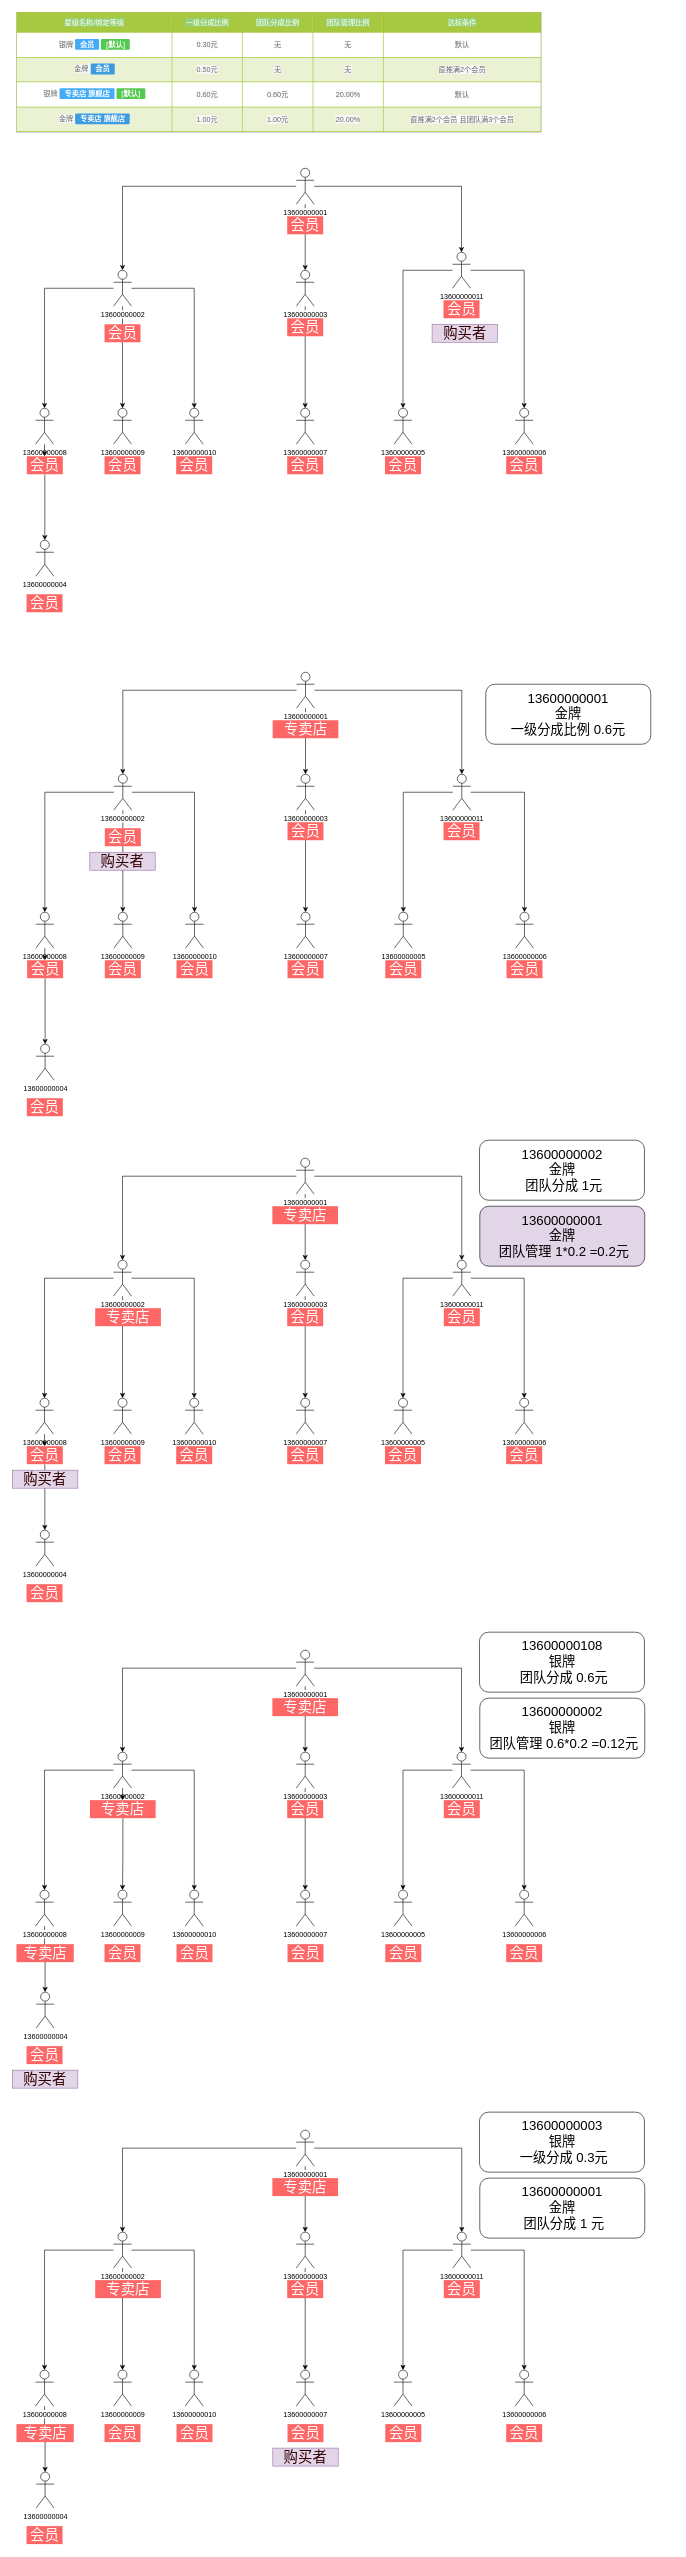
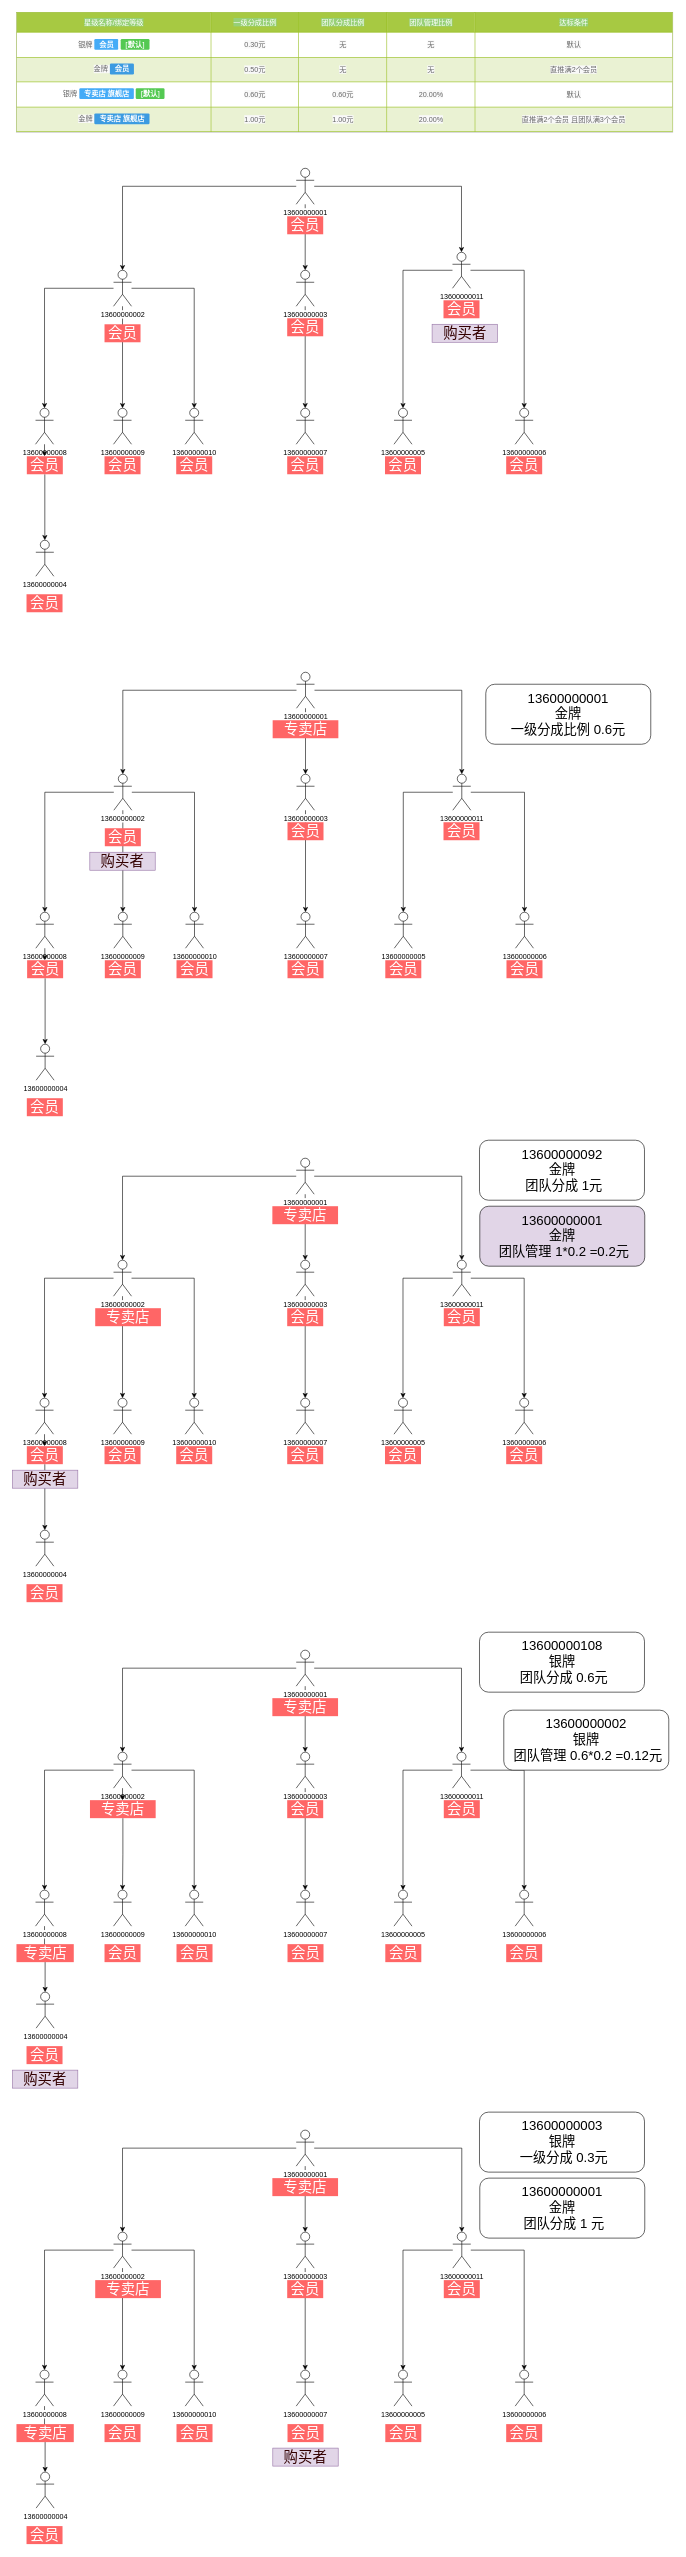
- <mxCell id="178" value="&lt;table border=&quot;1&quot; width=&quot;100%&quot; cellpadding=&quot;4&quot; style=&quot;width: 100% ; height: 100% ; border-collapse: collapse&quot;&gt;&lt;tbody&gt;&lt;tr style=&quot;background-color: #a7c942 ; color: #ffffff ; border: 1px solid #98bf21&quot;&gt;&lt;th&gt;&lt;span style=&quot;background-color: rgb(151 , 208 , 119)&quot;&gt;&lt;span style=&quot;font-weight: 400 ; white-space: normal&quot;&gt;星级名称/绑定等级&lt;/span&gt;&lt;br&gt;&lt;/span&gt;&lt;/th&gt;&lt;th&gt;&lt;span style=&quot;background-color: rgb(151 , 208 , 119)&quot;&gt;&lt;span style=&quot;font-weight: 400 ; white-space: normal&quot;&gt;一级分成比例&lt;/span&gt;&lt;br&gt;&lt;/span&gt;&lt;/th&gt;&lt;th&gt;&lt;span style=&quot;background-color: rgb(151 , 208 , 119)&quot;&gt;&lt;span style=&quot;font-weight: 400 ; white-space: normal&quot;&gt;团队分成比例&lt;/span&gt;&lt;br&gt;&lt;/span&gt;&lt;/th&gt;&lt;td&gt;&lt;span style=&quot;background-color: rgb(151 , 208 , 119)&quot;&gt;&lt;span style=&quot;white-space: normal&quot;&gt;团队管理比例&lt;/span&gt;&lt;br&gt;&lt;/span&gt;&lt;/td&gt;&lt;td&gt;&lt;span style=&quot;background-color: rgb(151 , 208 , 119)&quot;&gt;&lt;span style=&quot;white-space: normal&quot;&gt;达标条件&lt;/span&gt;&lt;br&gt;&lt;/span&gt;&lt;/td&gt;&lt;/tr&gt;&lt;tr style=&quot;border: 1px solid #98bf21&quot;&gt;&lt;td&gt;&lt;span style=&quot;color: rgb(102 , 102 , 102) ; background-color: rgb(249 , 249 , 249)&quot;&gt;银牌&amp;nbsp;&lt;/span&gt;&lt;span class=&quot;label label-primary&quot; style=&quot;box-sizing: border-box; list-style: none; display: inline-block; padding: 3px 8px; font-weight: 600; line-height: 1; color: rgb(255, 255, 255); vertical-align: baseline; border-radius: 2px; font-family: &amp;quot;open sans&amp;quot;; text-shadow: none; margin-bottom: 2px; background: rgb(68, 171, 247);&quot;&gt;会员&lt;/span&gt;&lt;span style=&quot;color: rgb(102 , 102 , 102) ; background-color: rgb(249 , 249 , 249)&quot;&gt;&amp;nbsp;&lt;/span&gt;&lt;span class=&quot;label label-success&quot; style=&quot;box-sizing: border-box; list-style: none; display: inline-block; padding: 3px 8px; font-weight: 600; line-height: 1; color: rgb(255, 255, 255); vertical-align: baseline; border-radius: 2px; font-family: &amp;quot;open sans&amp;quot;; text-shadow: none; margin-bottom: 2px; background: rgb(84, 201, 82);&quot;&gt;[默认]&lt;/span&gt;&lt;/td&gt;&lt;td&gt;&lt;span style=&quot;color: rgb(102 , 102 , 102) ; background-color: rgb(249 , 249 , 249)&quot;&gt;0.30元&lt;/span&gt;&lt;br&gt;&lt;/td&gt;&lt;td&gt;&lt;span style=&quot;color: rgb(102 , 102 , 102) ; background-color: rgb(249 , 249 , 249)&quot;&gt;无&lt;/span&gt;&lt;/td&gt;&lt;td&gt;&lt;span style=&quot;color: rgb(102 , 102 , 102) ; background-color: rgb(249 , 249 , 249)&quot;&gt;无&lt;/span&gt;&lt;br&gt;&lt;/td&gt;&lt;td&gt;&lt;span style=&quot;color: rgb(102 , 102 , 102) ; background-color: rgb(249 , 249 , 249)&quot;&gt;默认&lt;/span&gt;&lt;br&gt;&lt;/td&gt;&lt;/tr&gt;&lt;tr style=&quot;background-color: #eaf2d3 ; border: 1px solid #98bf21&quot;&gt;&lt;td&gt;&lt;span style=&quot;color: rgb(102 , 102 , 102) ; background-color: rgb(249 , 249 , 249)&quot;&gt;金牌&amp;nbsp;&lt;/span&gt;&lt;span class=&quot;label label-primary&quot; style=&quot;box-sizing: border-box; list-style: none; display: inline-block; padding: 3px 8px; font-weight: 600; line-height: 1; color: rgb(255, 255, 255); vertical-align: baseline; border-radius: 2px; font-family: &amp;quot;open sans&amp;quot;; text-shadow: none; margin-bottom: 2px; background: rgb(60, 155, 225);&quot;&gt;会员&lt;/span&gt;&lt;/td&gt;&lt;td&gt;&lt;span style=&quot;color: rgb(102 , 102 , 102) ; background-color: rgb(249 , 249 , 249)&quot;&gt;0.50元&lt;/span&gt;&lt;br&gt;&lt;/td&gt;&lt;td&gt;&lt;span style=&quot;color: rgb(102 , 102 , 102) ; background-color: rgb(249 , 249 , 249)&quot;&gt;无&lt;/span&gt;&lt;/td&gt;&lt;td&gt;&lt;span style=&quot;color: rgb(102 , 102 , 102) ; background-color: rgb(249 , 249 , 249)&quot;&gt;无&lt;/span&gt;&lt;br&gt;&lt;/td&gt;&lt;td&gt;&lt;span style=&quot;color: rgb(102 , 102 , 102) ; background-color: rgb(249 , 249 , 249)&quot;&gt;直推满2个会员&lt;/span&gt;&lt;br&gt;&lt;/td&gt;&lt;/tr&gt;&lt;tr style=&quot;border: 1px solid #98bf21&quot;&gt;&lt;td&gt;&lt;span style=&quot;color: rgb(102 , 102 , 102) ; background-color: rgb(255 , 255 , 255)&quot;&gt;银牌&amp;nbsp;&lt;/span&gt;&lt;span class=&quot;label label-primary&quot; style=&quot;box-sizing: border-box; list-style: none; display: inline-block; padding: 3px 8px; font-weight: 600; line-height: 1; color: rgb(255, 255, 255); vertical-align: baseline; border-radius: 2px; font-family: &amp;quot;open sans&amp;quot;; text-shadow: none; margin-bottom: 2px; background: rgb(68, 171, 247);&quot;&gt;专卖店 旗舰店&lt;/span&gt;&lt;span style=&quot;color: rgb(102 , 102 , 102) ; background-color: rgb(255 , 255 , 255)&quot;&gt;&amp;nbsp;&lt;/span&gt;&lt;span class=&quot;label label-success&quot; style=&quot;box-sizing: border-box; list-style: none; display: inline-block; padding: 3px 8px; font-weight: 600; line-height: 1; color: rgb(255, 255, 255); vertical-align: baseline; border-radius: 2px; font-family: &amp;quot;open sans&amp;quot;; text-shadow: none; margin-bottom: 2px; background: rgb(84, 201, 82);&quot;&gt;[默认]&lt;/span&gt;&lt;br&gt;&lt;/td&gt;&lt;td&gt;&lt;span style=&quot;color: rgb(102 , 102 , 102) ; background-color: rgb(249 , 249 , 249)&quot;&gt;0.60元&lt;/span&gt;&lt;br&gt;&lt;/td&gt;&lt;td&gt;&lt;span style=&quot;color: rgb(102 , 102 , 102) ; background-color: rgb(249 , 249 , 249)&quot;&gt;0.60元&lt;/span&gt;&lt;/td&gt;&lt;td&gt;&lt;span style=&quot;color: rgb(102 , 102 , 102) ; background-color: rgb(249 , 249 , 249)&quot;&gt;20.00%&lt;/span&gt;&lt;br&gt;&lt;/td&gt;&lt;td&gt;&lt;span style=&quot;color: rgb(102 , 102 , 102) ; background-color: rgb(249 , 249 , 249)&quot;&gt;默认&lt;/span&gt;&lt;br&gt;&lt;/td&gt;&lt;/tr&gt;&lt;tr style=&quot;background-color: #eaf2d3 ; border: 1px solid #98bf21&quot;&gt;&lt;td&gt;&lt;span style=&quot;color: rgb(102 , 102 , 102) ; background-color: rgb(249 , 249 , 249)&quot;&gt;金牌&amp;nbsp;&lt;/span&gt;&lt;span class=&quot;label label-primary&quot; style=&quot;box-sizing: border-box; list-style: none; display: inline-block; padding: 3px 8px; font-weight: 600; line-height: 1; color: rgb(255, 255, 255); vertical-align: baseline; border-radius: 2px; font-family: &amp;quot;open sans&amp;quot;; text-shadow: none; margin-bottom: 2px; background: rgb(60, 155, 225);&quot;&gt;专卖店 旗舰店&lt;/span&gt;&lt;br&gt;&lt;/td&gt;&lt;td&gt;&lt;span style=&quot;color: rgb(102 , 102 , 102) ; background-color: rgb(249 , 249 , 249)&quot;&gt;1.00元&lt;/span&gt;&lt;br&gt;&lt;/td&gt;&lt;td&gt;&lt;span style=&quot;color: rgb(102 , 102 , 102) ; background-color: rgb(249 , 249 , 249)&quot;&gt;1.00元&lt;/span&gt;&lt;br&gt;&lt;/td&gt;&lt;td&gt;&lt;span style=&quot;color: rgb(102 , 102 , 102) ; background-color: rgb(249 , 249 , 249)&quot;&gt;20.00%&lt;/span&gt;&lt;br&gt;&lt;/td&gt;&lt;td&gt;&lt;span style=&quot;color: rgb(102 , 102 , 102) ; background-color: rgb(249 , 249 , 249)&quot;&gt;直推满2个会员 且团队满3个会员&lt;/span&gt;&lt;br&gt;&lt;/td&gt;&lt;/tr&gt;&lt;/tbody&gt;&lt;/table&gt;" style="text;html=1;strokeColor=#c0c0c0;fillColor=#ffffff;overflow=fill;rounded=0;align=center;" vertex="1" parent="1"><mxGeometry x="26.75" y="20" width="875" height="200" as="geometry" /></mxCell>
+ <mxCell id="178" value="&lt;table border=&quot;1&quot; width=&quot;100%&quot; cellpadding=&quot;4&quot; style=&quot;width: 100% ; height: 100% ; border-collapse: collapse&quot;&gt;&lt;tbody&gt;&lt;tr style=&quot;background-color: #a7c942 ; color: #ffffff ; border: 1px solid #98bf21&quot;&gt;&lt;th&gt;&lt;span style=&quot;background-color: rgb(151 , 208 , 119)&quot;&gt;&lt;span style=&quot;font-weight: 400 ; white-space: normal&quot;&gt;星级名称/绑定等级&lt;/span&gt;&lt;br&gt;&lt;/span&gt;&lt;/th&gt;&lt;th&gt;&lt;span style=&quot;background-color: rgb(151 , 208 , 119)&quot;&gt;&lt;span style=&quot;font-weight: 400 ; white-space: normal&quot;&gt;一级分成比例&lt;/span&gt;&lt;br&gt;&lt;/span&gt;&lt;/th&gt;&lt;th&gt;&lt;span style=&quot;background-color: rgb(151 , 208 , 119)&quot;&gt;&lt;span style=&quot;font-weight: 400 ; white-space: normal&quot;&gt;团队分成比例&lt;/span&gt;&lt;br&gt;&lt;/span&gt;&lt;/th&gt;&lt;td&gt;&lt;span style=&quot;background-color: rgb(151 , 208 , 119)&quot;&gt;&lt;span style=&quot;white-space: normal&quot;&gt;团队管理比例&lt;/span&gt;&lt;br&gt;&lt;/span&gt;&lt;/td&gt;&lt;td&gt;&lt;span style=&quot;background-color: rgb(151 , 208 , 119)&quot;&gt;&lt;span style=&quot;white-space: normal&quot;&gt;达标条件&lt;/span&gt;&lt;br&gt;&lt;/span&gt;&lt;/td&gt;&lt;/tr&gt;&lt;tr style=&quot;border: 1px solid #98bf21&quot;&gt;&lt;td&gt;&lt;span style=&quot;color: rgb(102 , 102 , 102) ; background-color: rgb(249 , 249 , 249)&quot;&gt;银牌&amp;nbsp;&lt;/span&gt;&lt;span class=&quot;label label-primary&quot; style=&quot;box-sizing: border-box; list-style: none; display: inline-block; padding: 3px 8px; font-weight: 600; line-height: 1; color: rgb(255, 255, 255); vertical-align: baseline; border-radius: 2px; font-family: &amp;quot;open sans&amp;quot;; text-shadow: none; margin-bottom: 2px; background: rgb(68, 171, 247);&quot;&gt;会员&lt;/span&gt;&lt;span style=&quot;color: rgb(102 , 102 , 102) ; background-color: rgb(249 , 249 , 249)&quot;&gt;&amp;nbsp;&lt;/span&gt;&lt;span class=&quot;label label-success&quot; style=&quot;box-sizing: border-box; list-style: none; display: inline-block; padding: 3px 8px; font-weight: 600; line-height: 1; color: rgb(255, 255, 255); vertical-align: baseline; border-radius: 2px; font-family: &amp;quot;open sans&amp;quot;; text-shadow: none; margin-bottom: 2px; background: rgb(84, 201, 82);&quot;&gt;[默认]&lt;/span&gt;&lt;/td&gt;&lt;td&gt;&lt;span style=&quot;color: rgb(102 , 102 , 102) ; background-color: rgb(249 , 249 , 249)&quot;&gt;0.30元&lt;/span&gt;&lt;br&gt;&lt;/td&gt;&lt;td&gt;&lt;span style=&quot;color: rgb(102 , 102 , 102) ; background-color: rgb(249 , 249 , 249)&quot;&gt;无&lt;/span&gt;&lt;/td&gt;&lt;td&gt;&lt;span style=&quot;color: rgb(102 , 102 , 102) ; background-color: rgb(249 , 249 , 249)&quot;&gt;无&lt;/span&gt;&lt;br&gt;&lt;/td&gt;&lt;td&gt;&lt;span style=&quot;color: rgb(102 , 102 , 102) ; background-color: rgb(249 , 249 , 249)&quot;&gt;默认&lt;/span&gt;&lt;br&gt;&lt;/td&gt;&lt;/tr&gt;&lt;tr style=&quot;background-color: #eaf2d3 ; border: 1px solid #98bf21&quot;&gt;&lt;td&gt;&lt;span style=&quot;color: rgb(102 , 102 , 102) ; background-color: rgb(249 , 249 , 249)&quot;&gt;金牌&amp;nbsp;&lt;/span&gt;&lt;span class=&quot;label label-primary&quot; style=&quot;box-sizing: border-box; list-style: none; display: inline-block; padding: 3px 8px; font-weight: 600; line-height: 1; color: rgb(255, 255, 255); vertical-align: baseline; border-radius: 2px; font-family: &amp;quot;open sans&amp;quot;; text-shadow: none; margin-bottom: 2px; background: rgb(60, 155, 225);&quot;&gt;会员&lt;/span&gt;&lt;/td&gt;&lt;td&gt;&lt;span style=&quot;color: rgb(102 , 102 , 102) ; background-color: rgb(249 , 249 , 249)&quot;&gt;0.50元&lt;/span&gt;&lt;br&gt;&lt;/td&gt;&lt;td&gt;&lt;span style=&quot;color: rgb(102 , 102 , 102) ; background-color: rgb(249 , 249 , 249)&quot;&gt;无&lt;/span&gt;&lt;/td&gt;&lt;td&gt;&lt;span style=&quot;color: rgb(102 , 102 , 102) ; background-color: rgb(249 , 249 , 249)&quot;&gt;无&lt;/span&gt;&lt;br&gt;&lt;/td&gt;&lt;td&gt;&lt;span style=&quot;color: rgb(102 , 102 , 102) ; background-color: rgb(249 , 249 , 249)&quot;&gt;直推满2个会员&lt;/span&gt;&lt;br&gt;&lt;/td&gt;&lt;/tr&gt;&lt;tr style=&quot;border: 1px solid #98bf21&quot;&gt;&lt;td&gt;&lt;span style=&quot;color: rgb(102 , 102 , 102) ; background-color: rgb(255 , 255 , 255)&quot;&gt;银牌&amp;nbsp;&lt;/span&gt;&lt;span class=&quot;label label-primary&quot; style=&quot;box-sizing: border-box; list-style: none; display: inline-block; padding: 3px 8px; font-weight: 600; line-height: 1; color: rgb(255, 255, 255); vertical-align: baseline; border-radius: 2px; font-family: &amp;quot;open sans&amp;quot;; text-shadow: none; margin-bottom: 2px; background: rgb(68, 171, 247);&quot;&gt;专卖店 旗舰店&lt;/span&gt;&lt;span style=&quot;color: rgb(102 , 102 , 102) ; background-color: rgb(255 , 255 , 255)&quot;&gt;&amp;nbsp;&lt;/span&gt;&lt;span class=&quot;label label-success&quot; style=&quot;box-sizing: border-box; list-style: none; display: inline-block; padding: 3px 8px; font-weight: 600; line-height: 1; color: rgb(255, 255, 255); vertical-align: baseline; border-radius: 2px; font-family: &amp;quot;open sans&amp;quot;; text-shadow: none; margin-bottom: 2px; background: rgb(84, 201, 82);&quot;&gt;[默认]&lt;/span&gt;&lt;br&gt;&lt;/td&gt;&lt;td&gt;&lt;span style=&quot;color: rgb(102 , 102 , 102) ; background-color: rgb(249 , 249 , 249)&quot;&gt;0.60元&lt;/span&gt;&lt;br&gt;&lt;/td&gt;&lt;td&gt;&lt;span style=&quot;color: rgb(102 , 102 , 102) ; background-color: rgb(249 , 249 , 249)&quot;&gt;0.60元&lt;/span&gt;&lt;/td&gt;&lt;td&gt;&lt;span style=&quot;color: rgb(102 , 102 , 102) ; background-color: rgb(249 , 249 , 249)&quot;&gt;20.00%&lt;/span&gt;&lt;br&gt;&lt;/td&gt;&lt;td&gt;&lt;span style=&quot;color: rgb(102 , 102 , 102) ; background-color: rgb(249 , 249 , 249)&quot;&gt;默认&lt;/span&gt;&lt;br&gt;&lt;/td&gt;&lt;/tr&gt;&lt;tr style=&quot;background-color: #eaf2d3 ; border: 1px solid #98bf21&quot;&gt;&lt;td&gt;&lt;span style=&quot;color: rgb(102 , 102 , 102) ; background-color: rgb(249 , 249 , 249)&quot;&gt;金牌&amp;nbsp;&lt;/span&gt;&lt;span class=&quot;label label-primary&quot; style=&quot;box-sizing: border-box; list-style: none; display: inline-block; padding: 3px 8px; font-weight: 600; line-height: 1; color: rgb(255, 255, 255); vertical-align: baseline; border-radius: 2px; font-family: &amp;quot;open sans&amp;quot;; text-shadow: none; margin-bottom: 2px; background: rgb(60, 155, 225);&quot;&gt;专卖店 旗舰店&lt;/span&gt;&lt;br&gt;&lt;/td&gt;&lt;td&gt;&lt;span style=&quot;color: rgb(102 , 102 , 102) ; background-color: rgb(249 , 249 , 249)&quot;&gt;1.00元&lt;/span&gt;&lt;br&gt;&lt;/td&gt;&lt;td&gt;&lt;span style=&quot;color: rgb(102 , 102 , 102) ; background-color: rgb(249 , 249 , 249)&quot;&gt;1.00元&lt;/span&gt;&lt;br&gt;&lt;/td&gt;&lt;td&gt;&lt;span style=&quot;color: rgb(102 , 102 , 102) ; background-color: rgb(249 , 249 , 249)&quot;&gt;20.00%&lt;/span&gt;&lt;br&gt;&lt;/td&gt;&lt;td&gt;&lt;span style=&quot;color: rgb(102 , 102 , 102) ; background-color: rgb(249 , 249 , 249)&quot;&gt;直推满2个会员 且团队满3个会员&lt;/span&gt;&lt;br&gt;&lt;/td&gt;&lt;/tr&gt;&lt;/tbody&gt;&lt;/table&gt;" style="text;html=1;strokeColor=#c0c0c0;fillColor=#ffffff;overflow=fill;rounded=0;align=center;" vertex="1" parent="1"><mxGeometry x="26.75" y="20" width="1094" height="200" as="geometry" /></mxCell>
- <mxCell id="99" value="&lt;font style=&quot;font-size: 22px&quot;&gt;13600000002&lt;br&gt;金牌&lt;br&gt;&amp;nbsp;团队分成 1元&lt;/font&gt;" style="rounded=1;whiteSpace=wrap;html=1;fillColor=#FFFFFF;align=center;" vertex="1" parent="1"><mxGeometry x="798.5" y="1900" width="275" height="100" as="geometry" /></mxCell>
+ <mxCell id="99" value="&lt;font style=&quot;font-size: 22px&quot;&gt;13600000092&lt;br&gt;金牌&lt;br&gt;&amp;nbsp;团队分成 1元&lt;/font&gt;" style="rounded=1;whiteSpace=wrap;html=1;fillColor=#FFFFFF;align=center;" vertex="1" parent="1"><mxGeometry x="798.5" y="1900" width="275" height="100" as="geometry" /></mxCell>
- <mxCell id="139" value="&lt;font style=&quot;font-size: 22px&quot;&gt;13600000002&lt;br&gt;银牌&lt;br&gt;&amp;nbsp;团队管理 0.6*0.2 =0.12元&lt;/font&gt;" style="rounded=1;whiteSpace=wrap;html=1;fillColor=#FFFFFF;align=center;" vertex="1" parent="1"><mxGeometry x="799" y="2830" width="275" height="100" as="geometry" /></mxCell>
+ <mxCell id="139" value="&lt;font style=&quot;font-size: 22px&quot;&gt;13600000002&lt;br&gt;银牌&lt;br&gt;&amp;nbsp;团队管理 0.6*0.2 =0.12元&lt;/font&gt;" style="rounded=1;whiteSpace=wrap;html=1;fillColor=#FFFFFF;align=center;" vertex="1" parent="1"><mxGeometry x="839" y="2850" width="275" height="100" as="geometry" /></mxCell>
